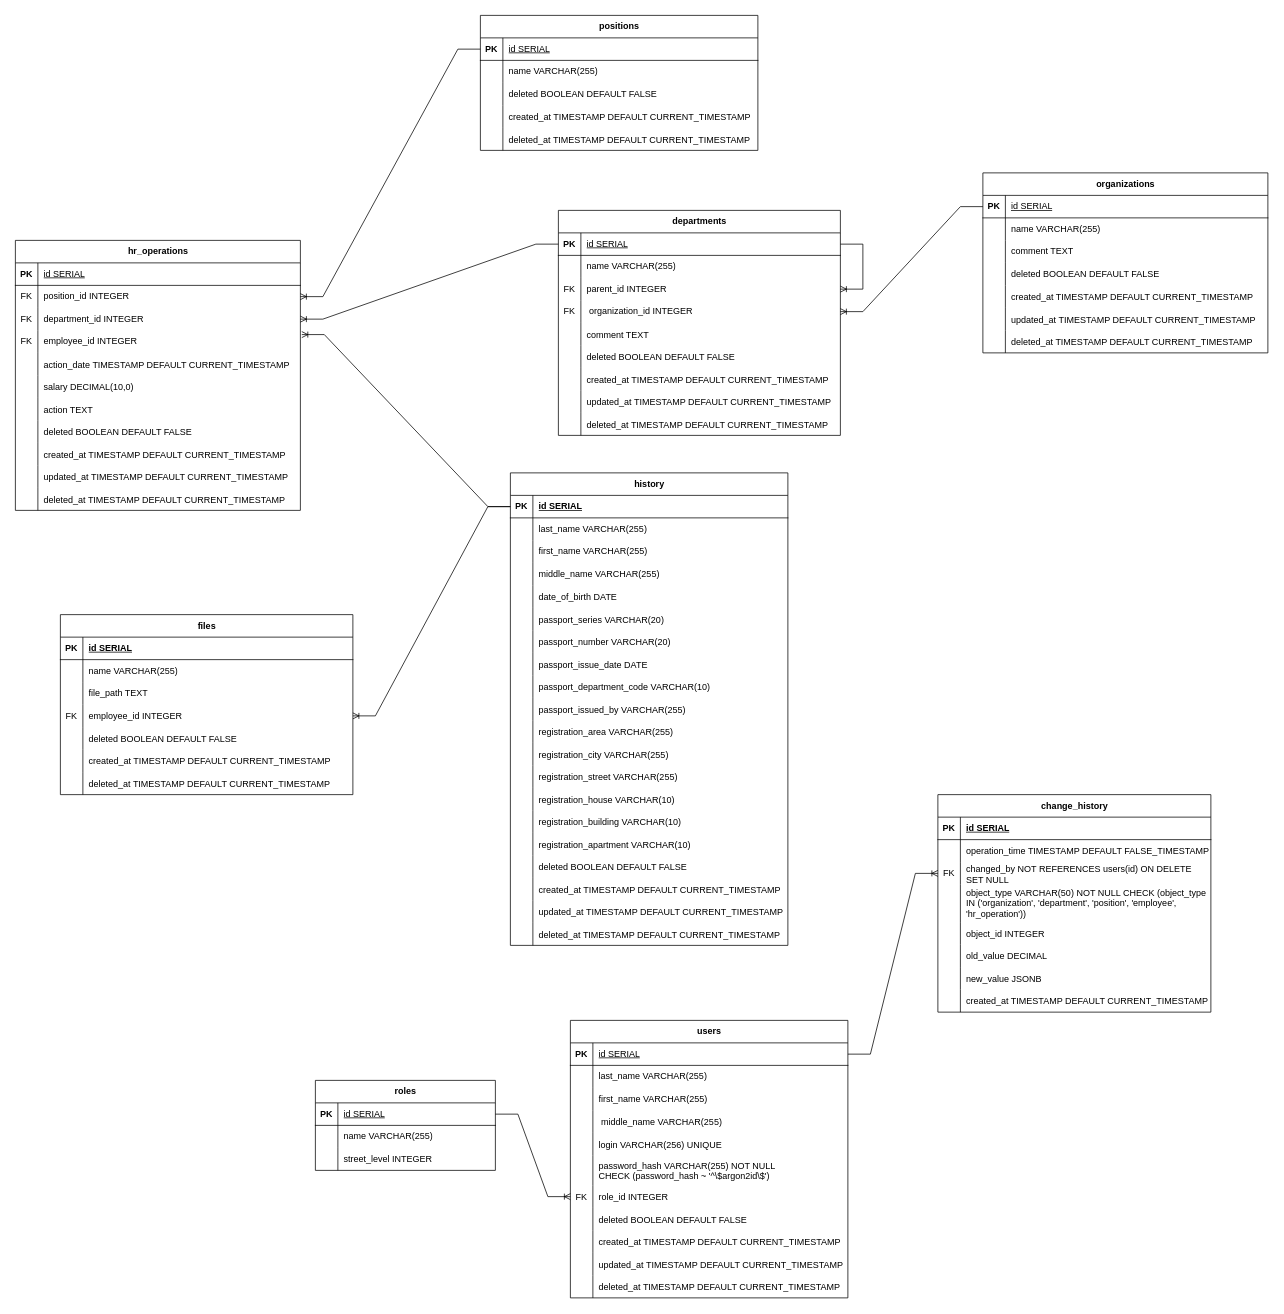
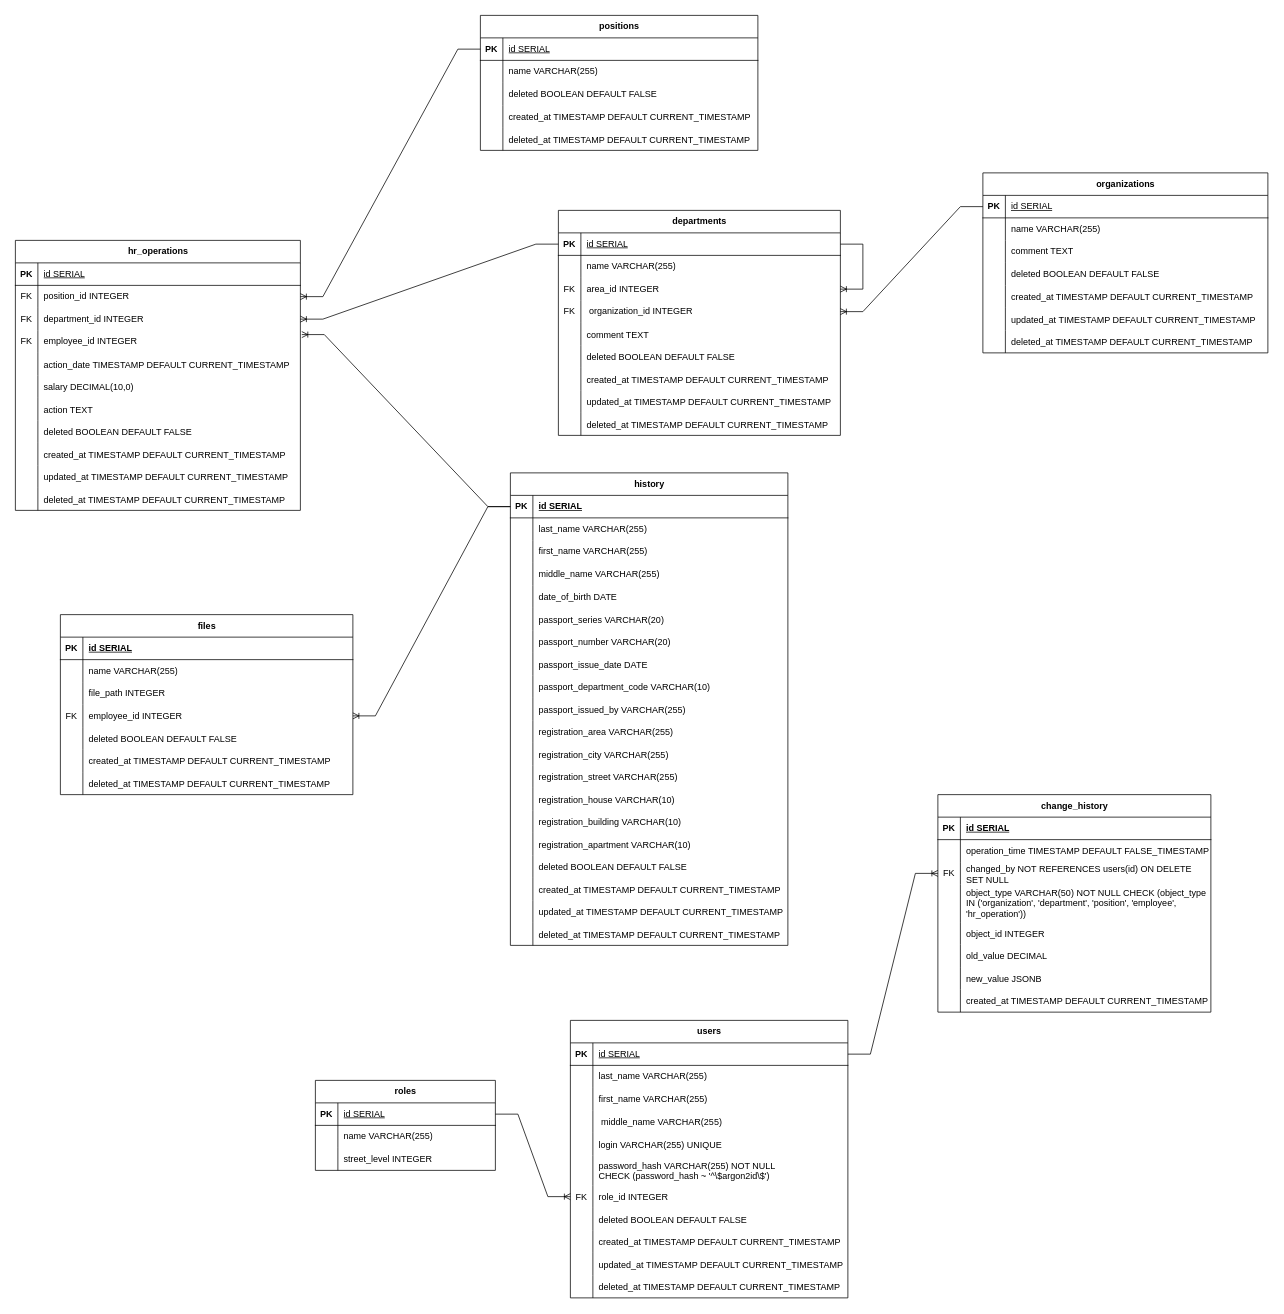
- <mxCell id="33" value="parent_id INTEGER" style="shape=partialRectangle;connectable=0;fillColor=none;top=0;left=0;bottom=0;right=0;align=left;spacingLeft=6;overflow=hidden;whiteSpace=wrap;html=1;" parent="31" vertex="1"><mxGeometry x="30" width="346" height="30" as="geometry"><mxRectangle width="346" height="30" as="alternateBounds" /></mxGeometry></mxCell>
+ <mxCell id="33" value="area_id INTEGER" style="shape=partialRectangle;connectable=0;fillColor=none;top=0;left=0;bottom=0;right=0;align=left;spacingLeft=6;overflow=hidden;whiteSpace=wrap;html=1;" parent="31" vertex="1"><mxGeometry x="30" width="346" height="30" as="geometry"><mxRectangle width="346" height="30" as="alternateBounds" /></mxGeometry></mxCell>
- <mxCell id="187" value="file_path TEXT" style="shape=partialRectangle;connectable=0;fillColor=none;top=0;left=0;bottom=0;right=0;align=left;spacingLeft=6;overflow=hidden;whiteSpace=wrap;html=1;" parent="185" vertex="1"><mxGeometry x="30" width="360" height="30" as="geometry"><mxRectangle width="360" height="30" as="alternateBounds" /></mxGeometry></mxCell>
+ <mxCell id="187" value="file_path INTEGER" style="shape=partialRectangle;connectable=0;fillColor=none;top=0;left=0;bottom=0;right=0;align=left;spacingLeft=6;overflow=hidden;whiteSpace=wrap;html=1;" parent="185" vertex="1"><mxGeometry x="30" width="360" height="30" as="geometry"><mxRectangle width="360" height="30" as="alternateBounds" /></mxGeometry></mxCell>
- <mxCell id="241" value="login VARCHAR(256) UNIQUE" style="shape=partialRectangle;connectable=0;fillColor=none;top=0;left=0;bottom=0;right=0;align=left;spacingLeft=6;overflow=hidden;" parent="239" vertex="1"><mxGeometry x="30" width="340" height="30" as="geometry"><mxRectangle width="340" height="30" as="alternateBounds" /></mxGeometry></mxCell>
+ <mxCell id="241" value="login VARCHAR(255) UNIQUE" style="shape=partialRectangle;connectable=0;fillColor=none;top=0;left=0;bottom=0;right=0;align=left;spacingLeft=6;overflow=hidden;" parent="239" vertex="1"><mxGeometry x="30" width="340" height="30" as="geometry"><mxRectangle width="340" height="30" as="alternateBounds" /></mxGeometry></mxCell>
